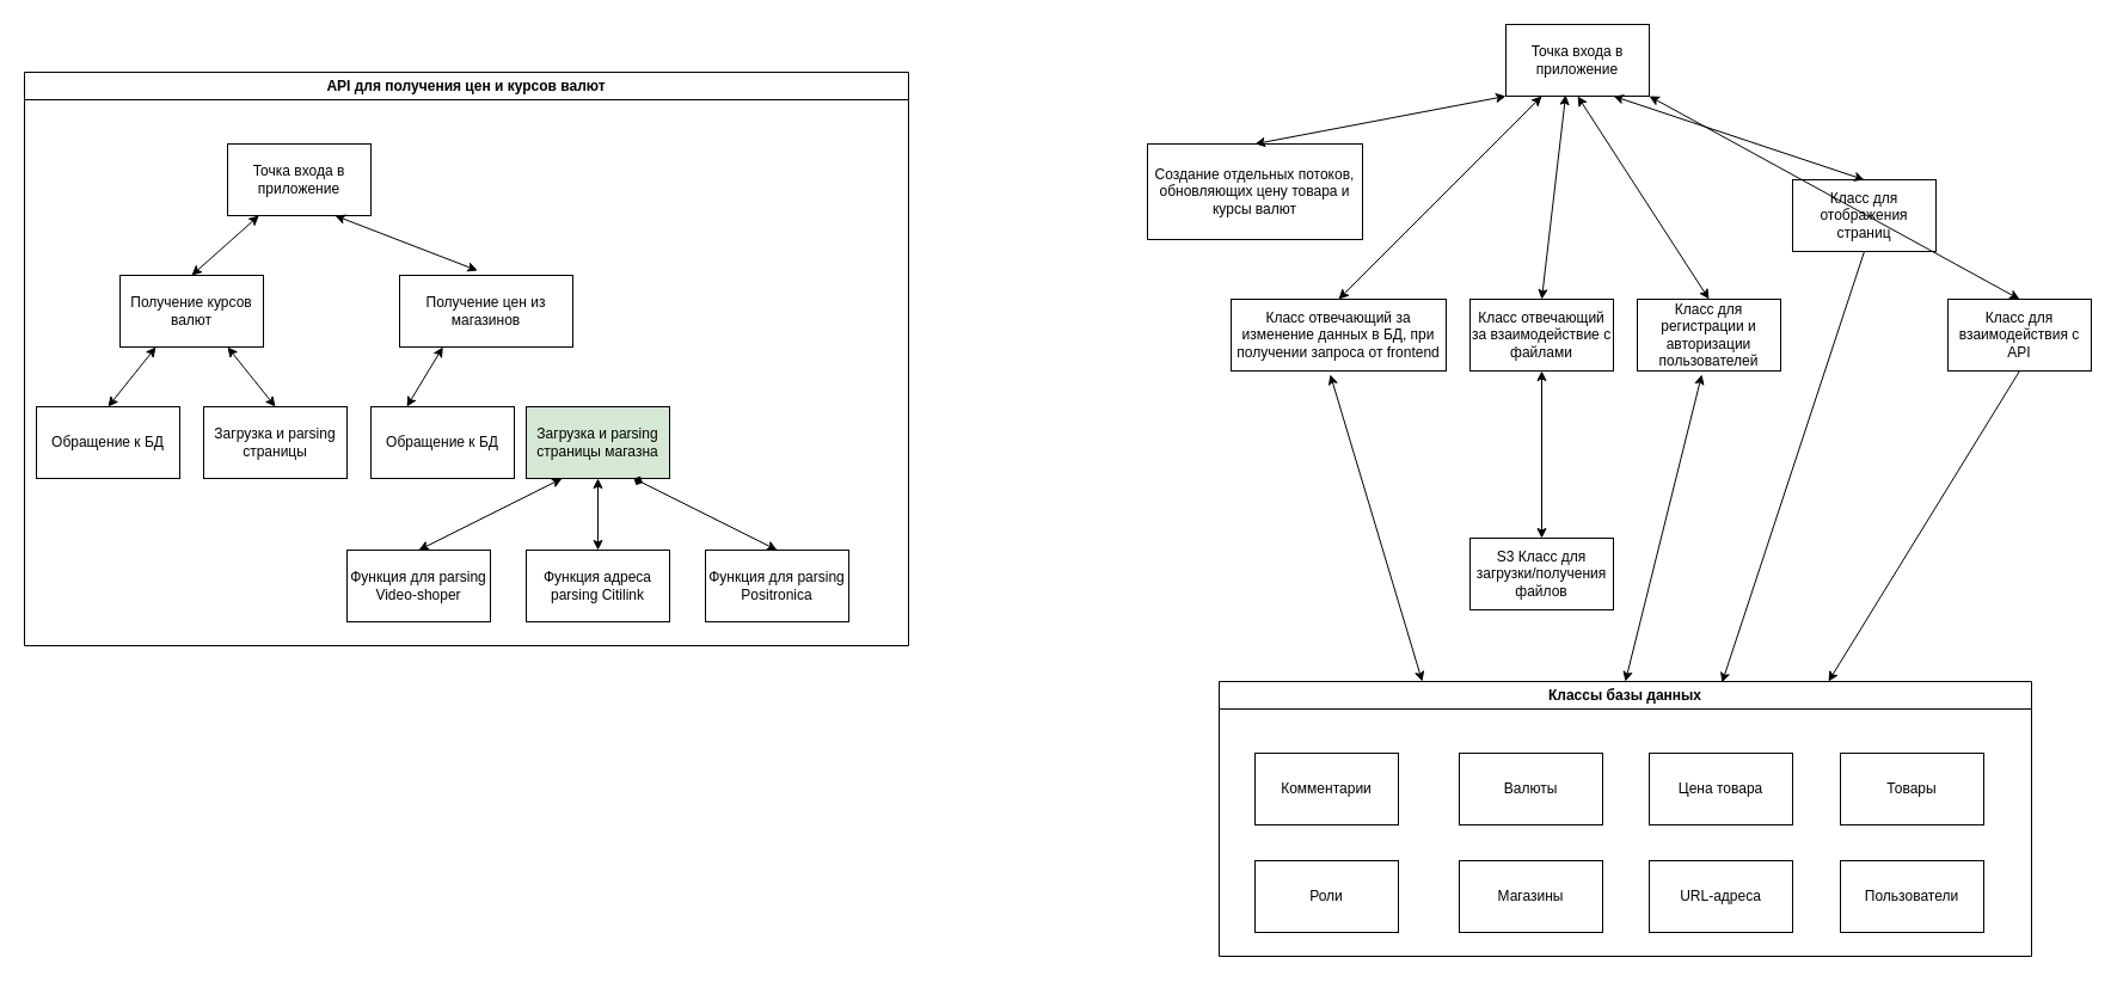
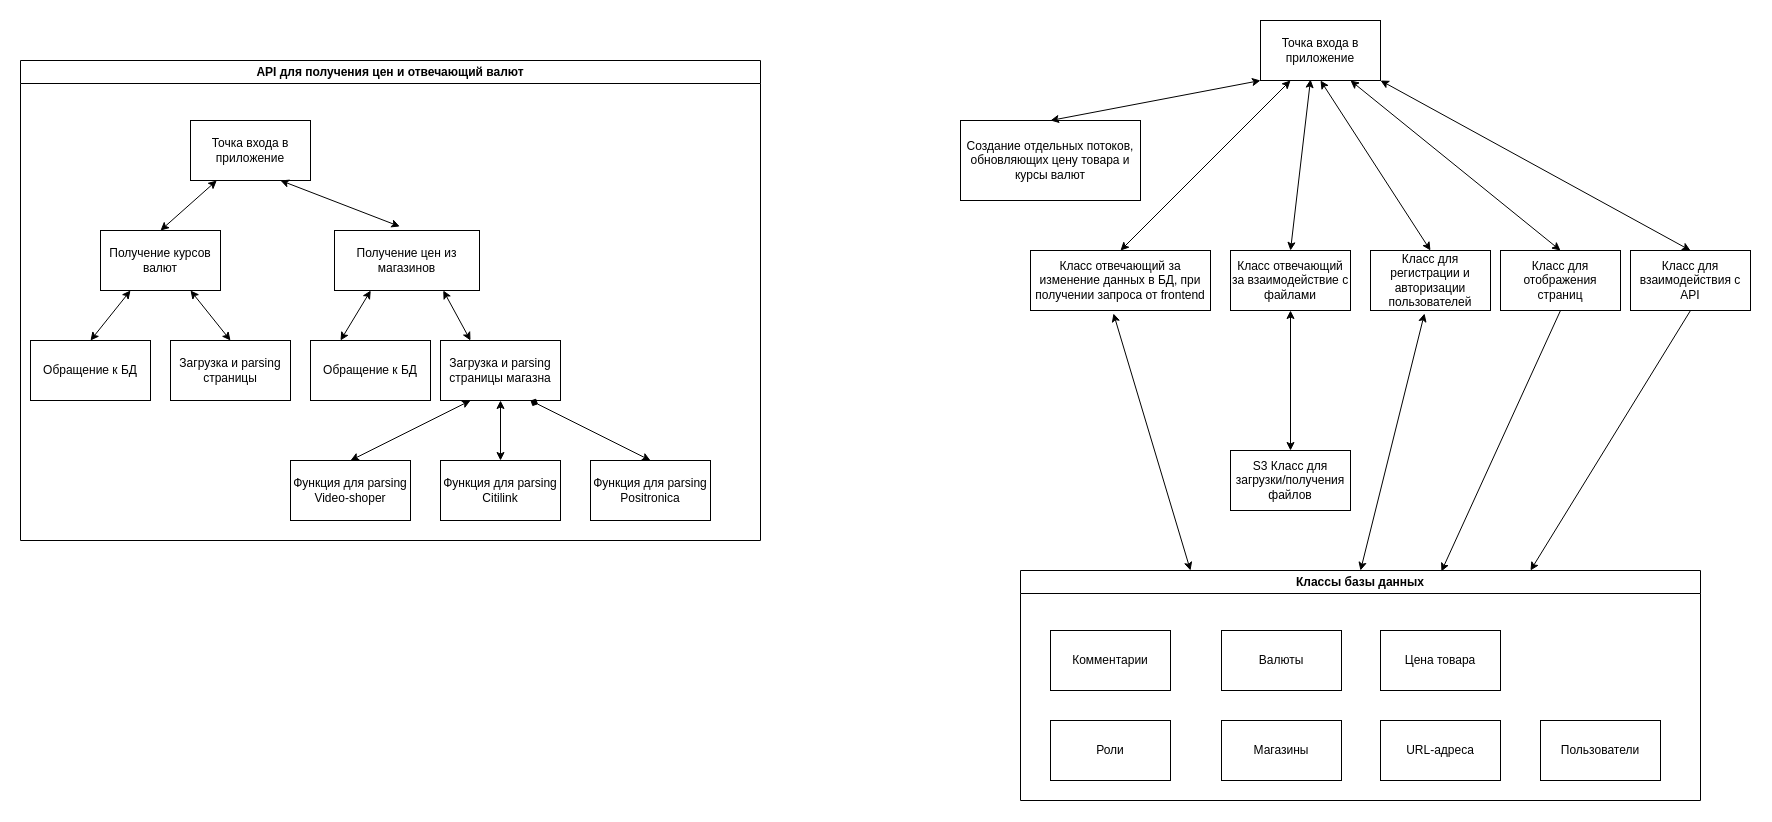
- <mxCell id="21" value="API для получения цен и курсов валют" style="swimlane;whiteSpace=wrap;html=1;" vertex="1" parent="1"><mxGeometry x="20" y="60" width="740" height="480" as="geometry" /></mxCell>
+ <mxCell id="21" value="API для получения цен и отвечающий валют" style="swimlane;whiteSpace=wrap;html=1;" vertex="1" parent="1"><mxGeometry x="20" y="60" width="740" height="480" as="geometry" /></mxCell>
- <mxCell id="28" value="Класс для отображения страниц" style="rounded=0;whiteSpace=wrap;html=1;" vertex="1" parent="1"><mxGeometry x="1500" y="150" width="120" height="60" as="geometry" /></mxCell>
+ <mxCell id="28" value="Класс для отображения страниц" style="rounded=0;whiteSpace=wrap;html=1;" vertex="1" parent="1"><mxGeometry x="1500" y="250" width="120" height="60" as="geometry" /></mxCell>
+ <mxCell id="14" value="" style="endArrow=classic;startArrow=classic;html=1;rounded=0;entryX=0.75;entryY=1;entryDx=0;entryDy=0;exitX=0.25;exitY=0;exitDx=0;exitDy=0;" edge="1" parent="1" source="12" target="9"><mxGeometry width="50" height="50" relative="1" as="geometry"><mxPoint x="530" y="310" as="sourcePoint" /><mxPoint x="580" y="260" as="targetPoint" /></mxGeometry></mxCell>
- <mxCell id="12" value="Загрузка и parsing страницы магазна" style="rounded=0;whiteSpace=wrap;html=1;fillColor=#d5e8d4;" vertex="1" parent="1"><mxGeometry x="440" y="340" width="120" height="60" as="geometry" /></mxCell>
+ <mxCell id="12" value="Загрузка и parsing страницы магазна" style="rounded=0;whiteSpace=wrap;html=1;" vertex="1" parent="1"><mxGeometry x="440" y="340" width="120" height="60" as="geometry" /></mxCell>
- <mxCell id="16" value="Функция адреса parsing Citilink" style="rounded=0;whiteSpace=wrap;html=1;" vertex="1" parent="1"><mxGeometry x="440" y="460" width="120" height="60" as="geometry" /></mxCell>
+ <mxCell id="16" value="Функция для parsing Citilink" style="rounded=0;whiteSpace=wrap;html=1;" vertex="1" parent="1"><mxGeometry x="440" y="460" width="120" height="60" as="geometry" /></mxCell>
- <mxCell id="41" value="Товары" style="rounded=0;whiteSpace=wrap;html=1;" vertex="1" parent="37"><mxGeometry x="520" y="60" width="120" height="60" as="geometry" /></mxCell>
